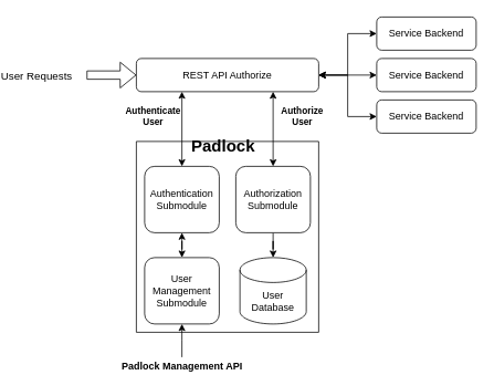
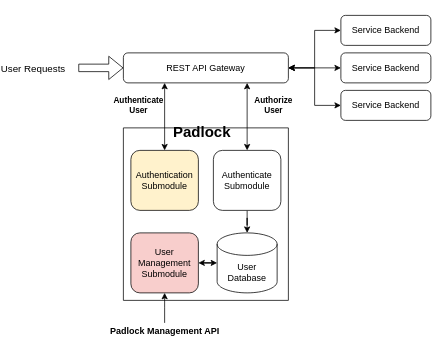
- <mxCell id="14" value="REST API Authorize" style="rounded=1;whiteSpace=wrap;html=1;" parent="1" vertex="1"><mxGeometry x="80" y="70" width="220" height="40" as="geometry" /></mxCell>
+ <mxCell id="14" value="REST API Gateway" style="rounded=1;whiteSpace=wrap;html=1;" parent="1" vertex="1"><mxGeometry x="80" y="70" width="220" height="40" as="geometry" /></mxCell>
- <mxCell id="10" value="Authentication Submodule" style="rounded=1;whiteSpace=wrap;html=1;" parent="1" vertex="1"><mxGeometry x="90" y="200" width="90" height="80" as="geometry" /></mxCell>
+ <mxCell id="10" value="Authentication Submodule" style="rounded=1;whiteSpace=wrap;html=1;fillColor=#fff2cc;" parent="1" vertex="1"><mxGeometry x="90" y="200" width="90" height="80" as="geometry" /></mxCell>
- <mxCell id="8" value="Authorization Submodule" style="rounded=1;whiteSpace=wrap;html=1;" parent="1" vertex="1"><mxGeometry x="200" y="200" width="90" height="80" as="geometry" /></mxCell>
+ <mxCell id="8" value="Authenticate Submodule" style="rounded=1;whiteSpace=wrap;html=1;" parent="1" vertex="1"><mxGeometry x="200" y="200" width="90" height="80" as="geometry" /></mxCell>
- <mxCell id="3" style="edgeStyle=orthogonalEdgeStyle;rounded=0;orthogonalLoop=1;jettySize=auto;html=1;startArrow=classic;startFill=1;" parent="1" source="5" target="10" edge="1"><mxGeometry relative="1" as="geometry" /></mxCell>
+ <mxCell id="3" style="edgeStyle=orthogonalEdgeStyle;rounded=0;orthogonalLoop=1;jettySize=auto;html=1;entryX=0;entryY=0.5;entryDx=0;entryDy=0;entryPerimeter=0;startArrow=classic;startFill=1;" parent="1" source="5" target="2" edge="1"><mxGeometry relative="1" as="geometry" /></mxCell>
- <mxCell id="5" value="User Management Submodule" style="rounded=1;whiteSpace=wrap;html=1;" parent="1" vertex="1"><mxGeometry x="90" y="310" width="90" height="80" as="geometry" /></mxCell>
+ <mxCell id="5" value="User Management Submodule" style="rounded=1;whiteSpace=wrap;html=1;fillColor=#f8cecc;" parent="1" vertex="1"><mxGeometry x="90" y="310" width="90" height="80" as="geometry" /></mxCell>
